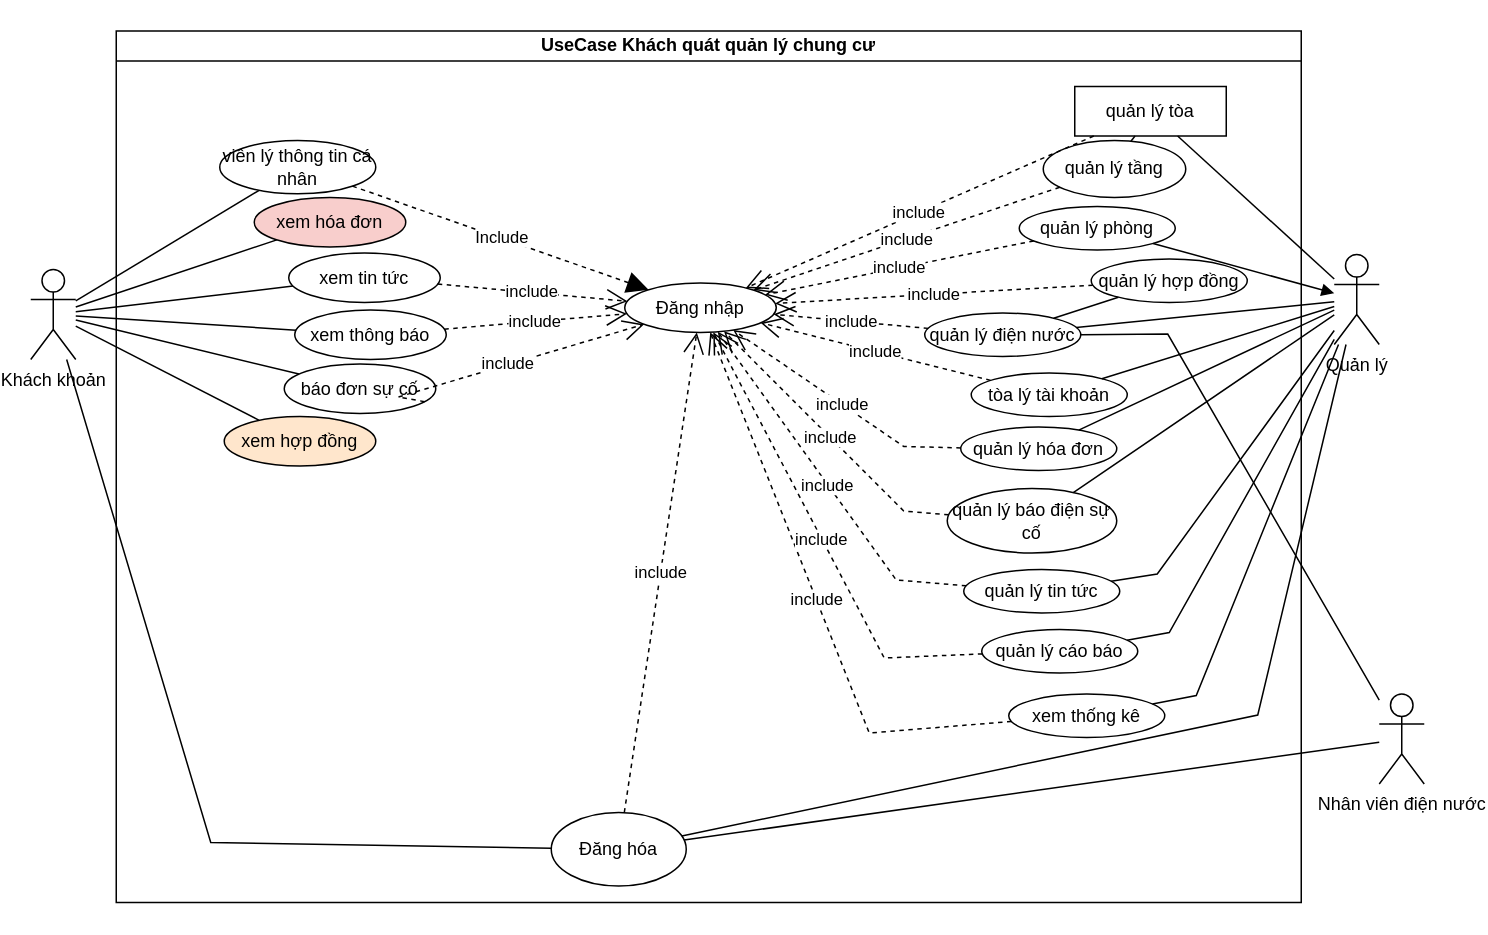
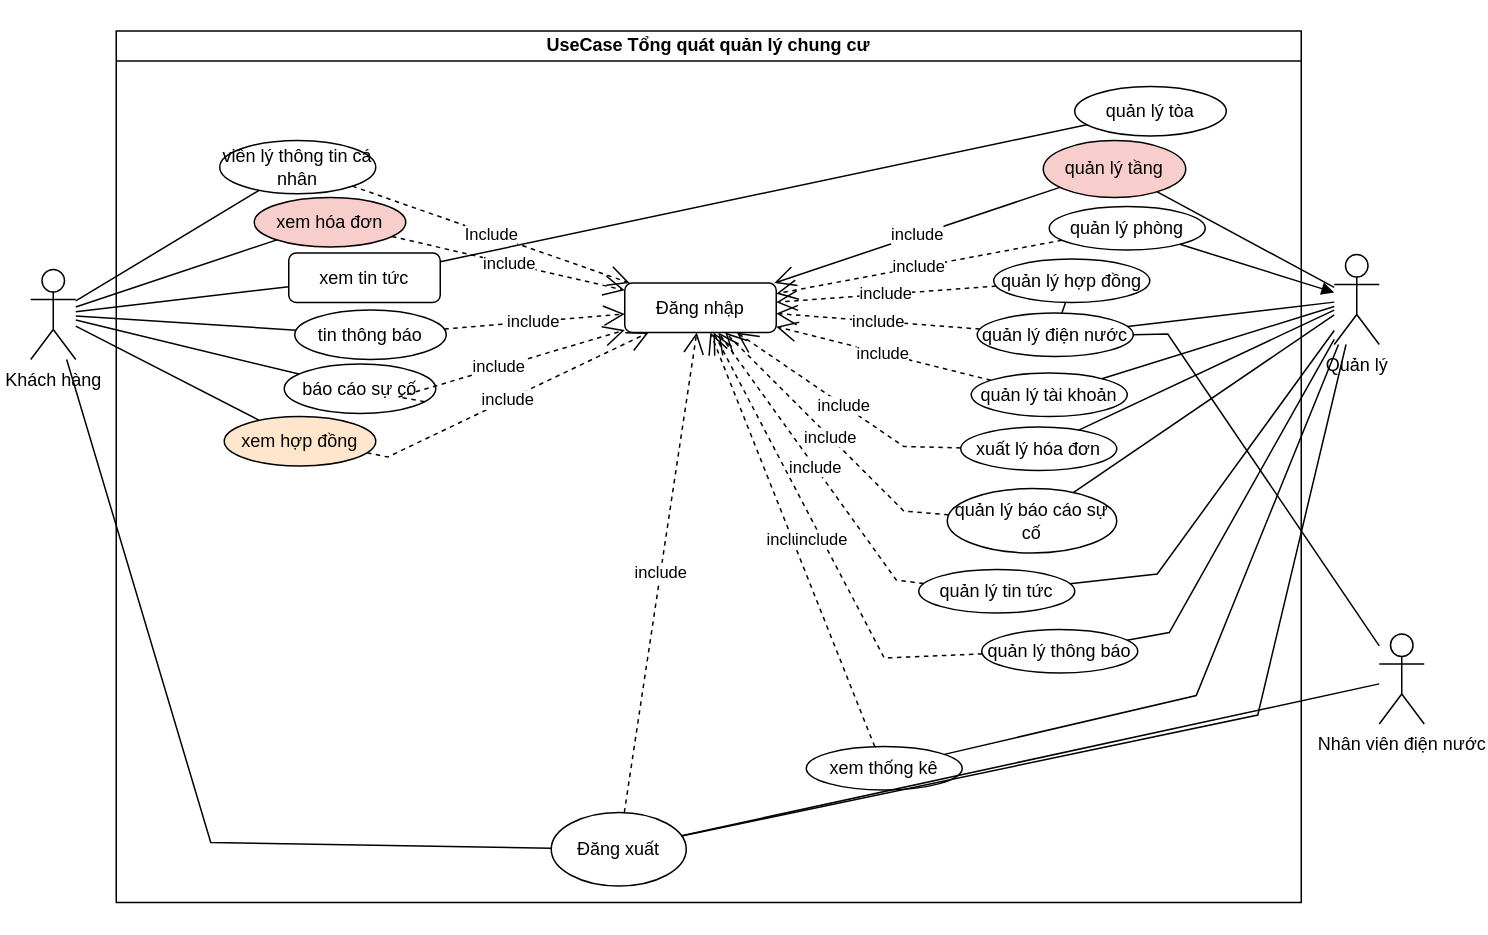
- <mxCell id="11" value="UseCase Khách quát quản lý chung cư" style="swimlane;whiteSpace=wrap;html=1;startSize=20;" parent="1" vertex="1"><mxGeometry x="77" y="20" width="790" height="581" as="geometry"><mxRectangle x="122" y="3" width="137" height="26" as="alternateBounds" /></mxGeometry></mxCell>
+ <mxCell id="11" value="UseCase Tổng quát quản lý chung cư" style="swimlane;whiteSpace=wrap;html=1;startSize=20;" parent="1" vertex="1"><mxGeometry x="77" y="20" width="790" height="581" as="geometry"><mxRectangle x="122" y="3" width="137" height="26" as="alternateBounds" /></mxGeometry></mxCell>
- <mxCell id="12" value="quản lý tòa" style="whiteSpace=wrap;html=1;rounded=0;" parent="11" vertex="1"><mxGeometry x="639" y="37" width="101" height="33" as="geometry" /></mxCell>
+ <mxCell id="12" value="quản lý tòa" style="ellipse;whiteSpace=wrap;html=1;" parent="11" vertex="1"><mxGeometry x="639" y="37" width="101" height="33" as="geometry" /></mxCell>
- <mxCell id="50" value="" style="endArrow=none;html=1;rounded=0;" parent="1" source="13" target="12" edge="1"><mxGeometry width="50" height="50" relative="1" as="geometry"><mxPoint x="795" y="94" as="sourcePoint" /><mxPoint x="899" y="195" as="targetPoint" /></mxGeometry></mxCell>
+ <mxCell id="50" value="" style="endArrow=none;html=1;rounded=0;" parent="1" source="13" target="10" edge="1"><mxGeometry width="50" height="50" relative="1" as="geometry"><mxPoint x="795" y="94" as="sourcePoint" /><mxPoint x="899" y="195" as="targetPoint" /></mxGeometry></mxCell>
- <mxCell id="13" value="quản lý tầng" style="ellipse;whiteSpace=wrap;html=1;" parent="11" vertex="1"><mxGeometry x="618" y="73" width="95" height="38" as="geometry" /></mxCell>
+ <mxCell id="13" value="quản lý tầng" style="ellipse;whiteSpace=wrap;html=1;fillColor=#f8cecc;" parent="11" vertex="1"><mxGeometry x="618" y="73" width="95" height="38" as="geometry" /></mxCell>
- <mxCell id="49" value="" style="endArrow=none;html=1;rounded=0;" parent="1" source="12" target="10" edge="1"><mxGeometry width="50" height="50" relative="1" as="geometry"><mxPoint x="472" y="319" as="sourcePoint" /><mxPoint x="522" y="269" as="targetPoint" /></mxGeometry></mxCell>
+ <mxCell id="49" value="" style="endArrow=none;html=1;rounded=0;" parent="1" source="12" target="26" edge="1"><mxGeometry width="50" height="50" relative="1" as="geometry"><mxPoint x="472" y="319" as="sourcePoint" /><mxPoint x="522" y="269" as="targetPoint" /></mxGeometry></mxCell>
- <mxCell id="48" value="include" style="endArrow=open;endSize=12;dashed=1;html=1;rounded=0;" parent="11" source="12" target="30" edge="1"><mxGeometry width="160" relative="1" as="geometry"><mxPoint x="314" y="290" as="sourcePoint" /><mxPoint x="416.813" y="172.469" as="targetPoint" /></mxGeometry></mxCell>
- <mxCell id="14" value="quản lý phòng" style="ellipse;whiteSpace=wrap;html=1;" parent="11" vertex="1"><mxGeometry x="602" y="117" width="104" height="29" as="geometry" /></mxCell>
+ <mxCell id="14" value="quản lý phòng" style="ellipse;whiteSpace=wrap;html=1;" parent="11" vertex="1"><mxGeometry x="622" y="117" width="104" height="29" as="geometry" /></mxCell>
- <mxCell id="47" value="include" style="endArrow=open;endSize=12;dashed=1;html=1;rounded=0;" parent="11" source="13" target="30" edge="1"><mxGeometry width="160" relative="1" as="geometry"><mxPoint x="645" y="88" as="sourcePoint" /><mxPoint x="420.447" y="174.311" as="targetPoint" /></mxGeometry></mxCell>
+ <mxCell id="47" value="include" style="endArrow=open;endSize=12;dashed=0;html=1;rounded=0;" parent="11" source="13" target="30" edge="1"><mxGeometry width="160" relative="1" as="geometry"><mxPoint x="645" y="88" as="sourcePoint" /><mxPoint x="420.447" y="174.311" as="targetPoint" /></mxGeometry></mxCell>
+ <mxCell id="32" value="include" style="endArrow=open;endSize=12;dashed=1;html=1;rounded=0;" parent="11" source="25" target="30" edge="1"><mxGeometry width="160" relative="1" as="geometry"><mxPoint x="153.141" y="145.656" as="sourcePoint" /><mxPoint x="350.039" y="176.714" as="targetPoint" /></mxGeometry></mxCell>
- <mxCell id="26" value="xem tin tức" style="ellipse;whiteSpace=wrap;html=1;" vertex="1" parent="11"><mxGeometry x="115" y="148" width="101" height="33" as="geometry" /></mxCell>
+ <mxCell id="26" value="xem tin tức" style="whiteSpace=wrap;html=1;rounded=1;" vertex="1" parent="11"><mxGeometry x="115" y="148" width="101" height="33" as="geometry" /></mxCell>
- <mxCell id="31" value="Include" style="endArrow=block;endSize=12;dashed=1;html=1;rounded=0;" parent="11" source="24" target="30" edge="1"><mxGeometry width="160" relative="1" as="geometry"><mxPoint x="123.626" y="107.879" as="sourcePoint" /><mxPoint x="354.24" y="173.923" as="targetPoint" /></mxGeometry></mxCell>
+ <mxCell id="31" value="Include" style="endArrow=open;endSize=12;dashed=1;html=1;rounded=0;" parent="11" source="24" target="30" edge="1"><mxGeometry width="160" relative="1" as="geometry"><mxPoint x="123.626" y="107.879" as="sourcePoint" /><mxPoint x="354.24" y="173.923" as="targetPoint" /></mxGeometry></mxCell>
- <mxCell id="15" value="quản lý hợp đồng" style="ellipse;whiteSpace=wrap;html=1;" parent="11" vertex="1"><mxGeometry x="650" y="152" width="104" height="29" as="geometry" /></mxCell>
+ <mxCell id="15" value="quản lý hợp đồng" style="ellipse;whiteSpace=wrap;html=1;" parent="11" vertex="1"><mxGeometry x="585" y="152" width="104" height="29" as="geometry" /></mxCell>
- <mxCell id="33" value="include" style="endArrow=open;endSize=12;dashed=1;html=1;rounded=0;" parent="11" source="26" target="30" edge="1"><mxGeometry width="160" relative="1" as="geometry"><mxPoint x="177.388" y="207.339" as="sourcePoint" /><mxPoint x="345.944" y="181.599" as="targetPoint" /></mxGeometry></mxCell>
- <mxCell id="30" value="Đăng nhập" style="ellipse;whiteSpace=wrap;html=1;" vertex="1" parent="11"><mxGeometry x="339" y="168" width="101" height="33" as="geometry" /></mxCell>
+ <mxCell id="30" value="Đăng nhập" style="whiteSpace=wrap;html=1;rounded=1;" vertex="1" parent="11"><mxGeometry x="339" y="168" width="101" height="33" as="geometry" /></mxCell>
- <mxCell id="27" value="xem thông báo" style="ellipse;whiteSpace=wrap;html=1;" vertex="1" parent="11"><mxGeometry x="119" y="186" width="101" height="33" as="geometry" /></mxCell>
+ <mxCell id="27" value="tin thông báo" style="ellipse;whiteSpace=wrap;html=1;" vertex="1" parent="11"><mxGeometry x="119" y="186" width="101" height="33" as="geometry" /></mxCell>
- <mxCell id="16" value="quản lý điện nước" style="ellipse;whiteSpace=wrap;html=1;" parent="11" vertex="1"><mxGeometry x="539" y="188" width="104" height="29" as="geometry" /></mxCell>
+ <mxCell id="16" value="quản lý điện nước" style="ellipse;whiteSpace=wrap;html=1;" parent="11" vertex="1"><mxGeometry x="574" y="188" width="104" height="29" as="geometry" /></mxCell>
- <mxCell id="2" value="Khách khoản" style="shape=umlActor;verticalLabelPosition=bottom;verticalAlign=top;html=1;outlineConnect=0;" parent="1" vertex="1"><mxGeometry x="20" y="179" width="30" height="60" as="geometry" /></mxCell>
+ <mxCell id="2" value="Khách hàng" style="shape=umlActor;verticalLabelPosition=bottom;verticalAlign=top;html=1;outlineConnect=0;" parent="1" vertex="1"><mxGeometry x="20" y="179" width="30" height="60" as="geometry" /></mxCell>
- <mxCell id="28" value="báo đơn sự cố" style="ellipse;whiteSpace=wrap;html=1;" vertex="1" parent="11"><mxGeometry x="112" y="222" width="101" height="33" as="geometry" /></mxCell>
+ <mxCell id="28" value="báo cáo sự cố" style="ellipse;whiteSpace=wrap;html=1;" vertex="1" parent="11"><mxGeometry x="112" y="222" width="101" height="33" as="geometry" /></mxCell>
- <mxCell id="17" value="tòa lý tài khoản" style="ellipse;whiteSpace=wrap;html=1;" parent="11" vertex="1"><mxGeometry x="570" y="228" width="104" height="29" as="geometry" /></mxCell>
+ <mxCell id="17" value="quản lý tài khoản" style="ellipse;whiteSpace=wrap;html=1;" parent="11" vertex="1"><mxGeometry x="570" y="228" width="104" height="29" as="geometry" /></mxCell>
+ <mxCell id="36" value="include" style="endArrow=open;endSize=12;dashed=1;html=1;rounded=0;" parent="11" source="29" target="30" edge="1"><mxGeometry width="160" relative="1" as="geometry"><mxPoint x="107.291" y="290.642" as="sourcePoint" /><mxPoint x="358.465" y="199.075" as="targetPoint" /><Array as="points"><mxPoint x="181" y="284" /></Array></mxGeometry></mxCell>
- <mxCell id="21" value="quản lý hóa đơn" style="ellipse;whiteSpace=wrap;html=1;" parent="11" vertex="1"><mxGeometry x="563" y="264" width="104" height="29" as="geometry" /></mxCell>
+ <mxCell id="21" value="xuất lý hóa đơn" style="ellipse;whiteSpace=wrap;html=1;" parent="11" vertex="1"><mxGeometry x="563" y="264" width="104" height="29" as="geometry" /></mxCell>
- <mxCell id="18" value="quản lý báo điện sự cố" style="ellipse;whiteSpace=wrap;html=1;" parent="11" vertex="1"><mxGeometry x="554" y="305" width="113" height="43" as="geometry" /></mxCell>
+ <mxCell id="18" value="quản lý báo cáo sự cố" style="ellipse;whiteSpace=wrap;html=1;" parent="11" vertex="1"><mxGeometry x="554" y="305" width="113" height="43" as="geometry" /></mxCell>
- <mxCell id="19" value="quản lý tin tức" style="ellipse;whiteSpace=wrap;html=1;" parent="11" vertex="1"><mxGeometry x="565" y="359" width="104" height="29" as="geometry" /></mxCell>
+ <mxCell id="19" value="quản lý tin tức" style="ellipse;whiteSpace=wrap;html=1;" parent="11" vertex="1"><mxGeometry x="535" y="359" width="104" height="29" as="geometry" /></mxCell>
- <mxCell id="20" value="quản lý cáo báo" style="ellipse;whiteSpace=wrap;html=1;" parent="11" vertex="1"><mxGeometry x="577" y="399" width="104" height="29" as="geometry" /></mxCell>
+ <mxCell id="20" value="quản lý thông báo" style="ellipse;whiteSpace=wrap;html=1;" parent="11" vertex="1"><mxGeometry x="577" y="399" width="104" height="29" as="geometry" /></mxCell>
- <mxCell id="22" value="xem thống kê" style="ellipse;whiteSpace=wrap;html=1;" parent="11" vertex="1"><mxGeometry x="595" y="442" width="104" height="29" as="geometry" /></mxCell>
+ <mxCell id="22" value="xem thống kê" style="ellipse;whiteSpace=wrap;html=1;" parent="11" vertex="1"><mxGeometry x="460" y="477" width="104" height="29" as="geometry" /></mxCell>
- <mxCell id="61" value="Nhân viên điện nước" style="shape=umlActor;verticalLabelPosition=bottom;verticalAlign=top;html=1;" parent="1" vertex="1"><mxGeometry x="919" y="462" width="30" height="60" as="geometry" /></mxCell>
+ <mxCell id="61" value="Nhân viên điện nước" style="shape=umlActor;verticalLabelPosition=bottom;verticalAlign=top;html=1;" parent="1" vertex="1"><mxGeometry x="919" y="422" width="30" height="60" as="geometry" /></mxCell>
- <mxCell id="23" value="Đăng hóa" style="ellipse;whiteSpace=wrap;html=1;" parent="11" vertex="1"><mxGeometry x="290" y="521" width="90" height="49" as="geometry" /></mxCell>
+ <mxCell id="23" value="Đăng xuất" style="ellipse;whiteSpace=wrap;html=1;" parent="11" vertex="1"><mxGeometry x="290" y="521" width="90" height="49" as="geometry" /></mxCell>
